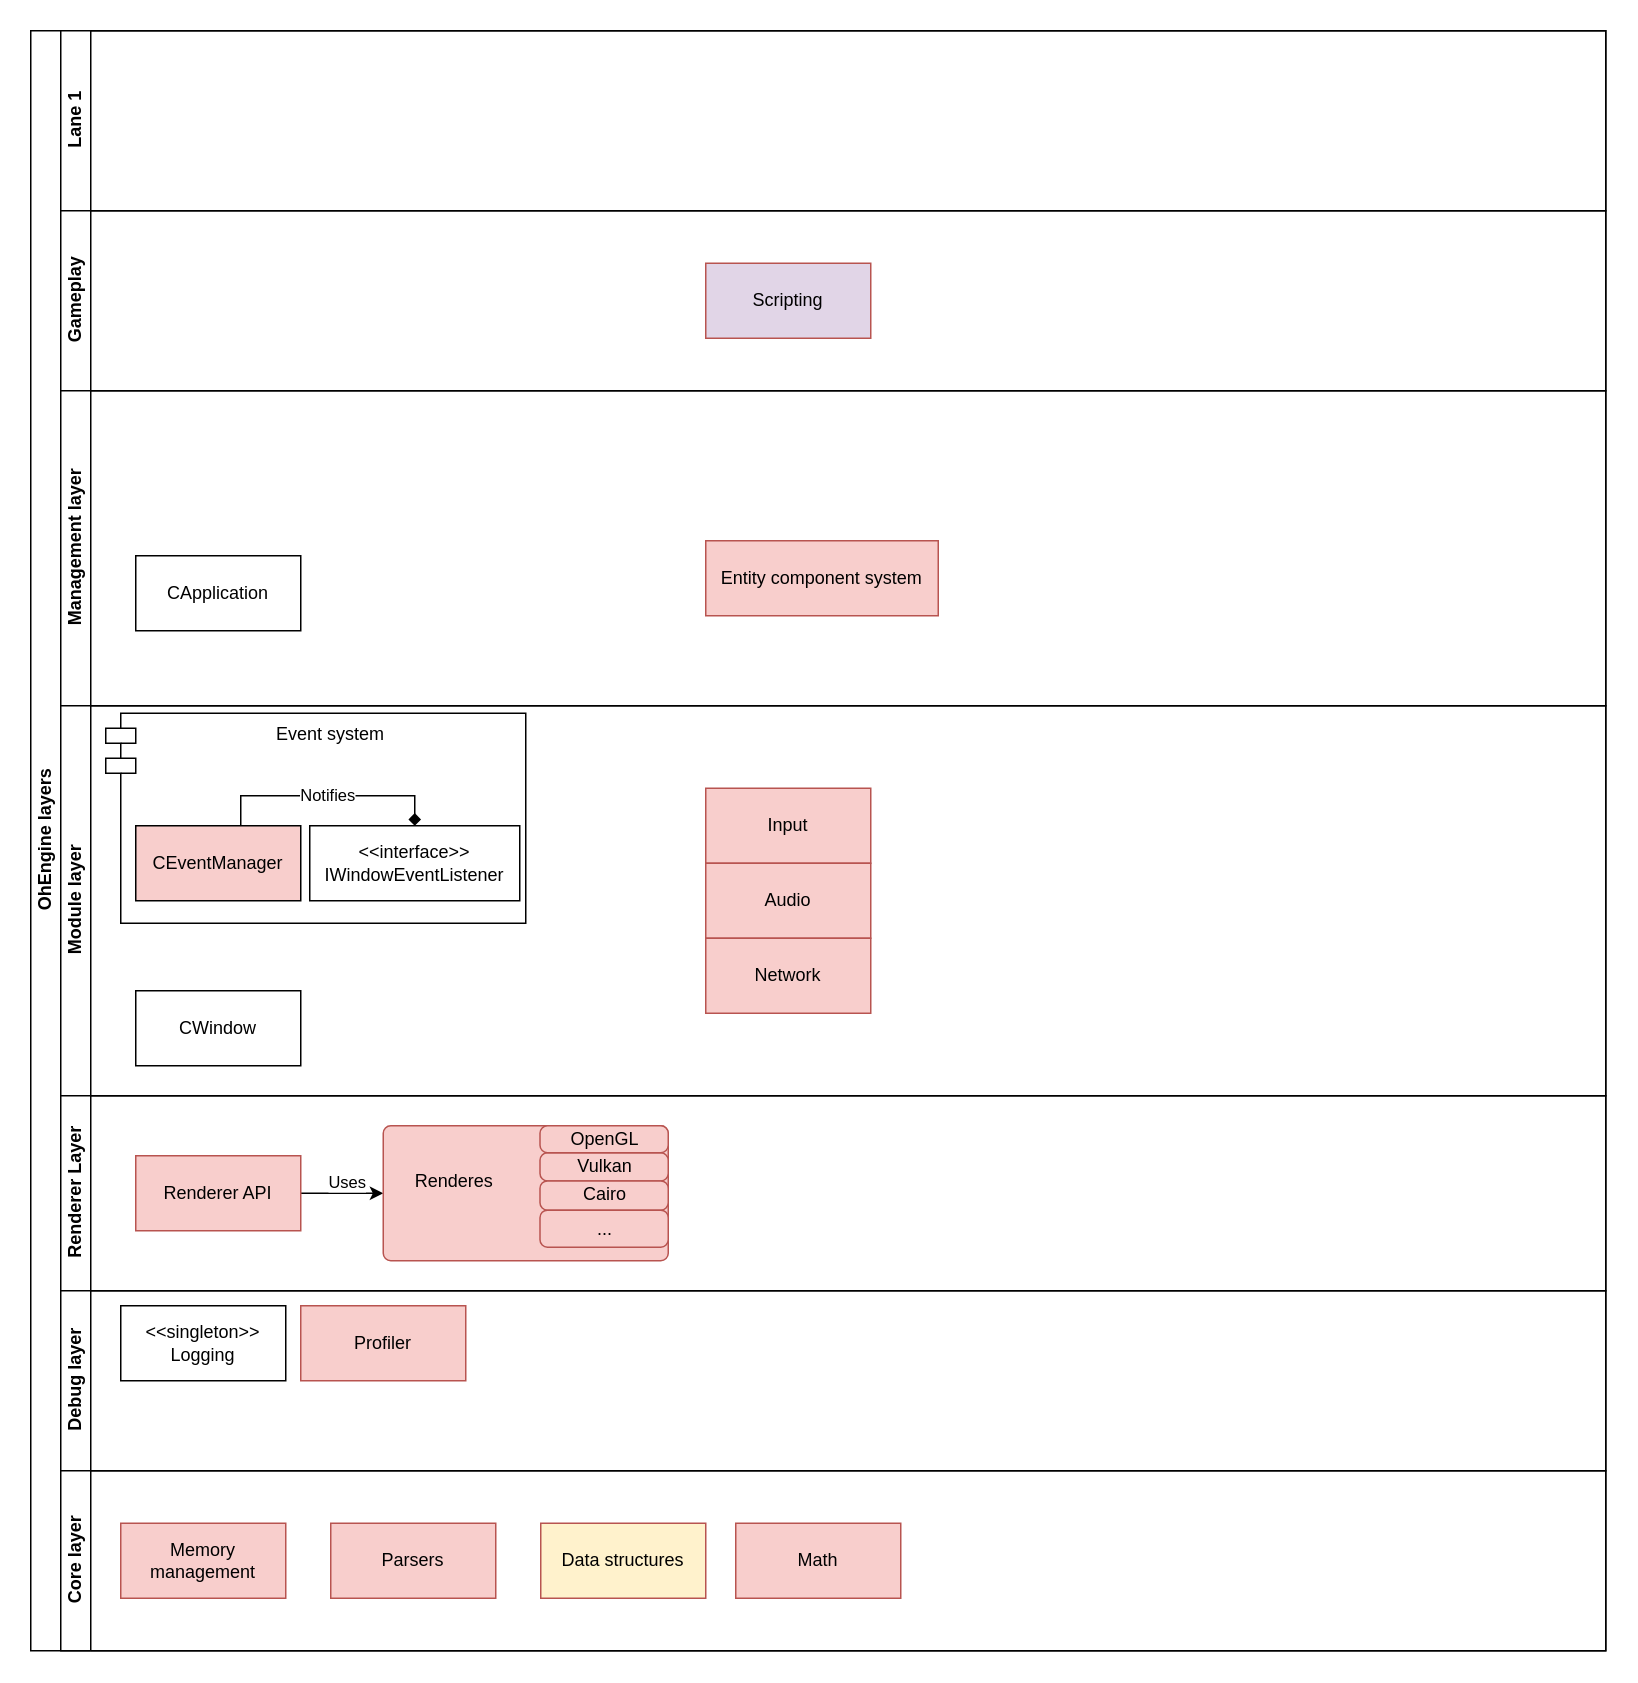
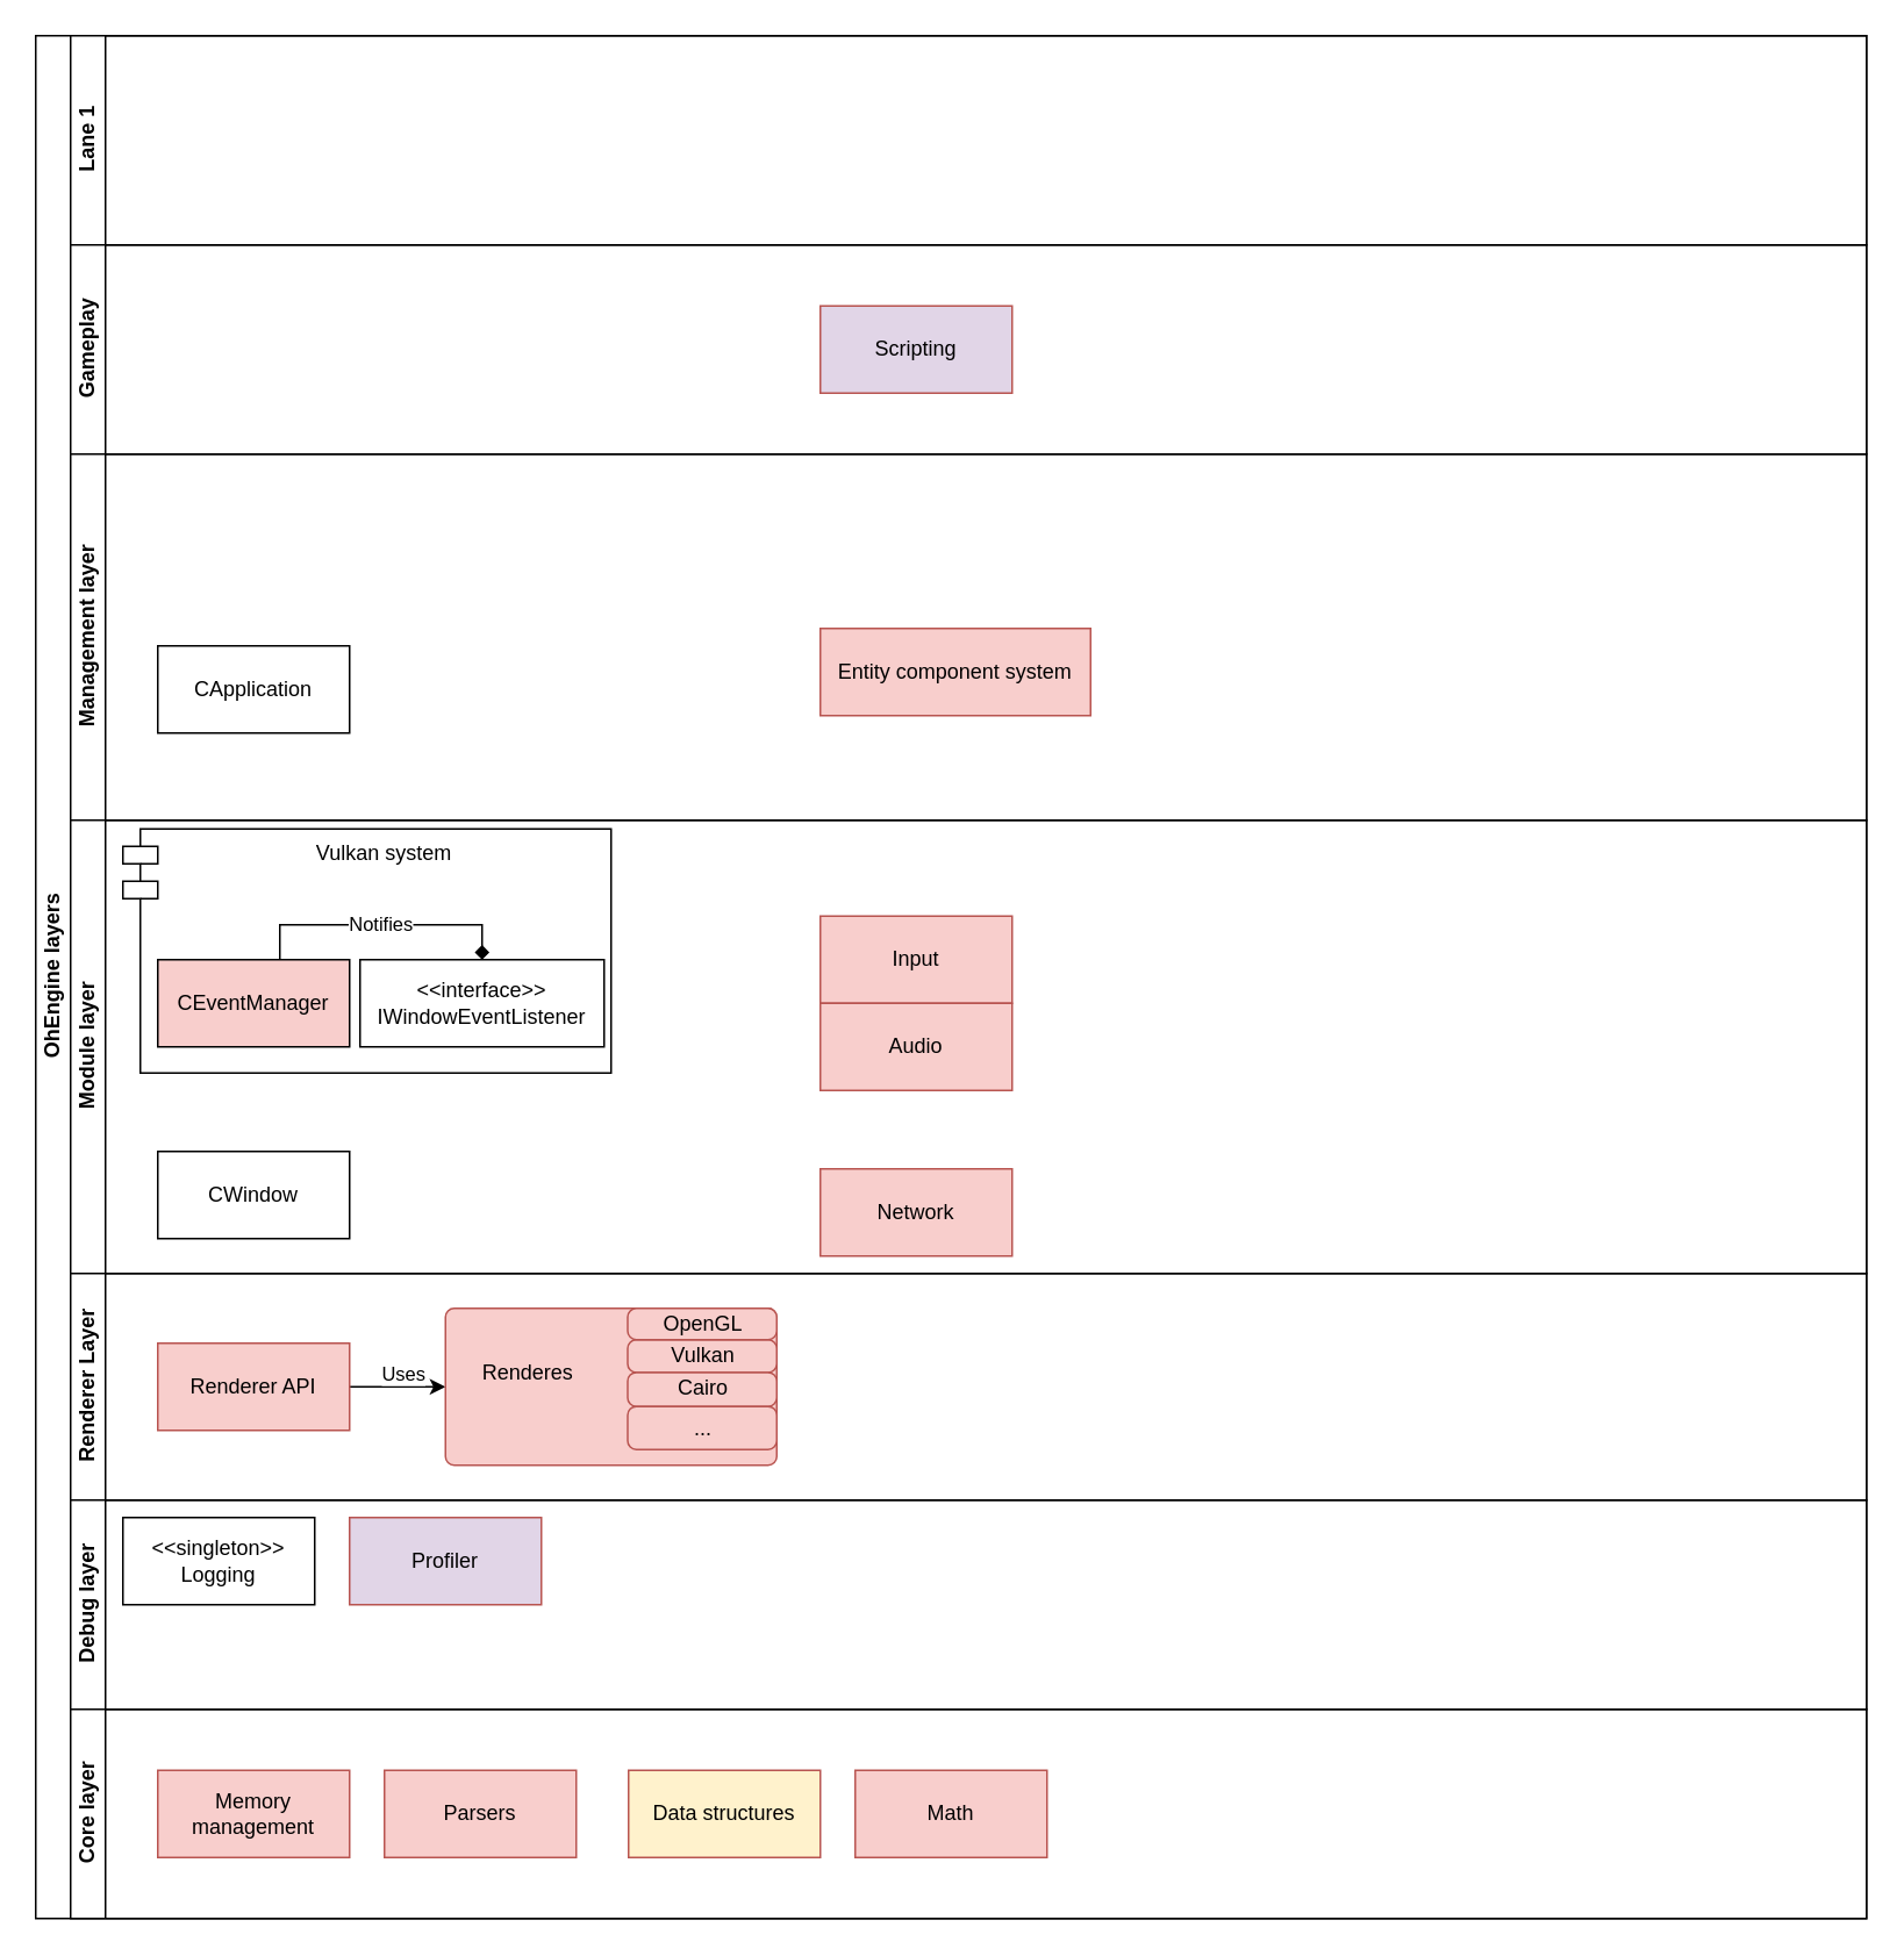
- <mxCell id="14" value="Event system" style="shape=module;align=left;spacingLeft=20;align=center;verticalAlign=top;whiteSpace=wrap;html=1;" vertex="1" parent="9"><mxGeometry x="30" y="5" width="280" height="140" as="geometry" /></mxCell>
+ <mxCell id="14" value="Vulkan system" style="shape=module;align=left;spacingLeft=20;align=center;verticalAlign=top;whiteSpace=wrap;html=1;" vertex="1" parent="9"><mxGeometry x="30" y="5" width="280" height="140" as="geometry" /></mxCell>
- <mxCell id="13" value="Network" style="html=1;whiteSpace=wrap;fillColor=#f8cecc;strokeColor=#b85450;" parent="9" vertex="1"><mxGeometry x="430" y="155" width="110" height="50" as="geometry" /></mxCell>
+ <mxCell id="13" value="Network" style="html=1;whiteSpace=wrap;fillColor=#f8cecc;strokeColor=#b85450;" parent="9" vertex="1"><mxGeometry x="430" y="200" width="110" height="50" as="geometry" /></mxCell>
- <mxCell id="29" value="&amp;lt;&amp;lt;singleton&amp;gt;&amp;gt;&lt;br&gt;Logging" style="html=1;whiteSpace=wrap;" parent="28" vertex="1"><mxGeometry x="40" y="10" width="110" height="50" as="geometry" /></mxCell>
+ <mxCell id="29" value="&amp;lt;&amp;lt;singleton&amp;gt;&amp;gt;&lt;br&gt;Logging" style="html=1;whiteSpace=wrap;" parent="28" vertex="1"><mxGeometry x="30" y="10" width="110" height="50" as="geometry" /></mxCell>
- <mxCell id="30" value="Profiler" style="html=1;whiteSpace=wrap;fillColor=#f8cecc;strokeColor=#b85450;" vertex="1" parent="28"><mxGeometry x="160" y="10" width="110" height="50" as="geometry" /></mxCell>
+ <mxCell id="30" value="Profiler" style="html=1;whiteSpace=wrap;fillColor=#e1d5e7;strokeColor=#b85450;" vertex="1" parent="28"><mxGeometry x="160" y="10" width="110" height="50" as="geometry" /></mxCell>
- <mxCell id="32" value="Memory management" style="html=1;whiteSpace=wrap;fillColor=#f8cecc;strokeColor=#b85450;" parent="31" vertex="1"><mxGeometry x="40" y="35" width="110" height="50" as="geometry" /></mxCell>
+ <mxCell id="32" value="Memory management" style="html=1;whiteSpace=wrap;fillColor=#f8cecc;strokeColor=#b85450;" parent="31" vertex="1"><mxGeometry x="50" y="35" width="110" height="50" as="geometry" /></mxCell>
